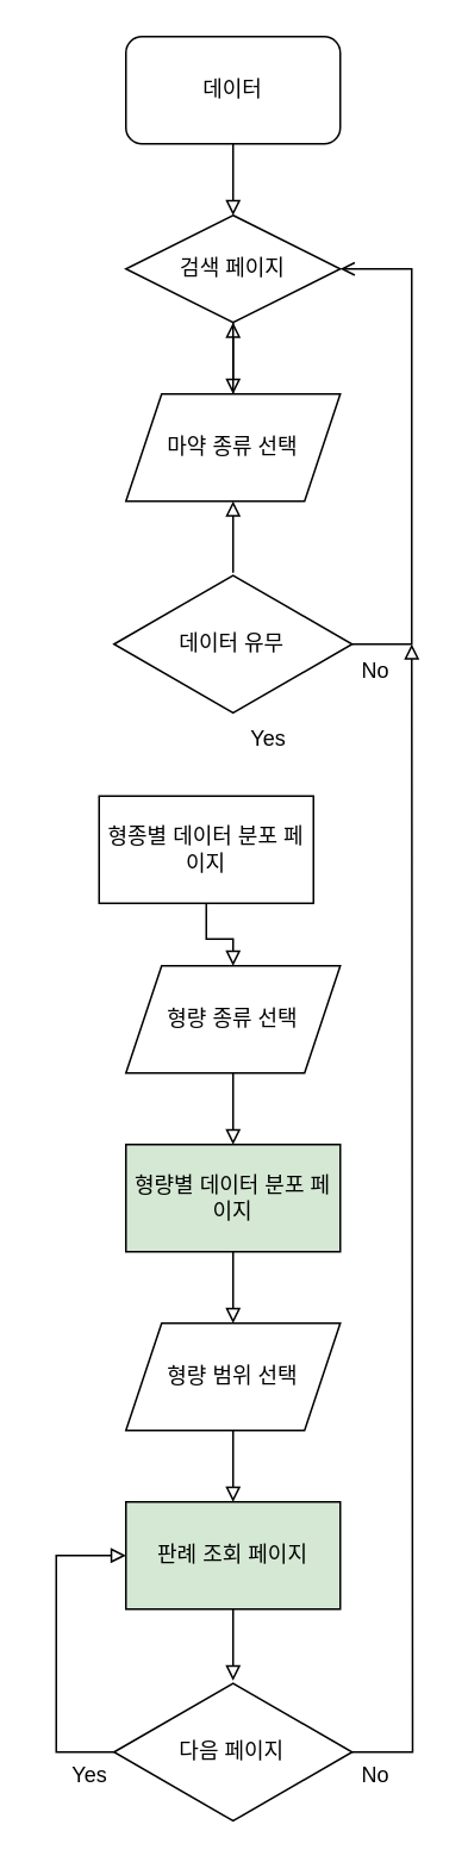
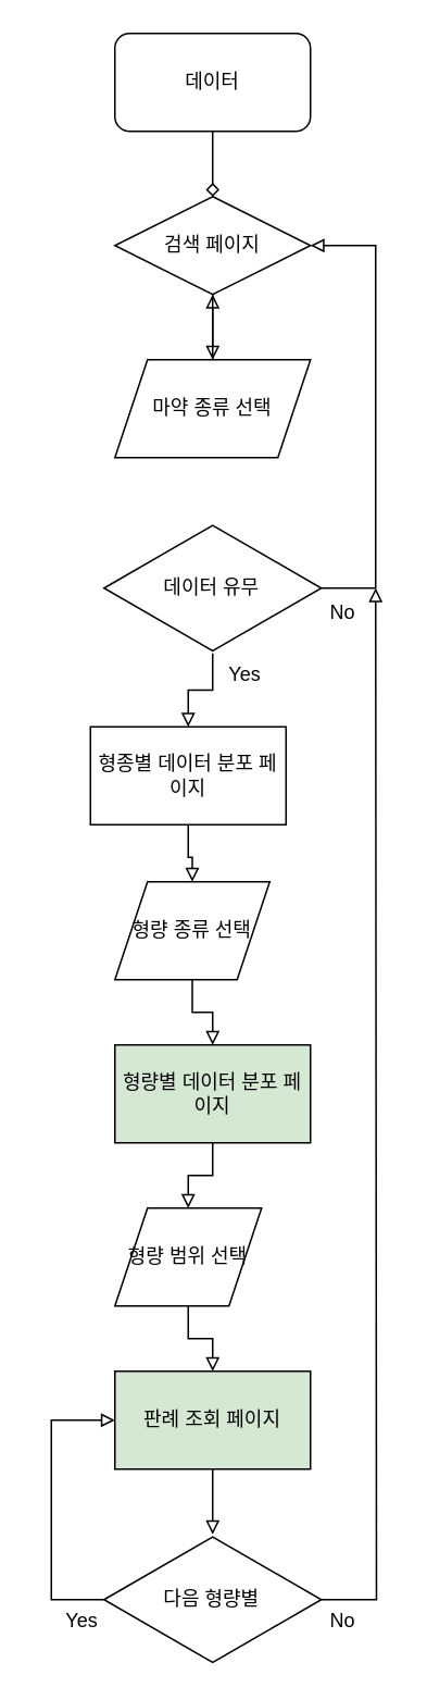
- <mxCell id="4" value="" style="edgeStyle=orthogonalEdgeStyle;rounded=0;orthogonalLoop=1;jettySize=auto;html=1;endArrow=block;endFill=0;" parent="1" source="5" target="3" edge="1"><mxGeometry relative="1" as="geometry" /></mxCell>
+ <mxCell id="4" value="" style="edgeStyle=orthogonalEdgeStyle;rounded=0;orthogonalLoop=1;jettySize=auto;html=1;endArrow=diamond;endFill=0;" parent="1" source="5" target="3" edge="1"><mxGeometry relative="1" as="geometry" /></mxCell>
- <mxCell id="21" value="" style="edgeStyle=orthogonalEdgeStyle;rounded=0;orthogonalLoop=1;jettySize=auto;html=1;entryX=1;entryY=0.5;entryDx=0;entryDy=0;endArrow=open;endFill=0;" edge="1" parent="1" source="22" target="3"><mxGeometry relative="1" as="geometry"><mxPoint x="240" y="140" as="targetPoint" /><Array as="points"><mxPoint x="230" y="360" /><mxPoint x="230" y="150" /></Array></mxGeometry></mxCell>
+ <mxCell id="21" value="" style="edgeStyle=orthogonalEdgeStyle;rounded=0;orthogonalLoop=1;jettySize=auto;html=1;entryX=1;entryY=0.5;entryDx=0;entryDy=0;endArrow=block;endFill=0;" edge="1" parent="1" source="22" target="3"><mxGeometry relative="1" as="geometry"><mxPoint x="240" y="140" as="targetPoint" /><Array as="points"><mxPoint x="230" y="360" /><mxPoint x="230" y="150" /></Array></mxGeometry></mxCell>
- <mxCell id="20" value="" style="edgeStyle=orthogonalEdgeStyle;rounded=0;orthogonalLoop=1;jettySize=auto;html=1;endArrow=block;endFill=0;" edge="1" parent="1" source="22" target="15"><mxGeometry relative="1" as="geometry" /></mxCell>
+ <mxCell id="20" value="" style="edgeStyle=orthogonalEdgeStyle;rounded=0;orthogonalLoop=1;jettySize=auto;html=1;endArrow=block;endFill=0;" edge="1" parent="1" source="22" target="7"><mxGeometry relative="1" as="geometry" /></mxCell>
- <mxCell id="11" value="형량 종류 선택" style="shape=parallelogram;perimeter=parallelogramPerimeter;whiteSpace=wrap;html=1;fixedSize=1;" parent="1" vertex="1"><mxGeometry x="70" y="540" width="120" height="60" as="geometry" /></mxCell>
+ <mxCell id="11" value="형량 종류 선택" style="shape=parallelogram;perimeter=parallelogramPerimeter;whiteSpace=wrap;html=1;fixedSize=1;" parent="1" vertex="1"><mxGeometry x="70" y="540" width="95" height="60" as="geometry" /></mxCell>
- <mxCell id="13" value="형량 범위 선택" style="shape=parallelogram;perimeter=parallelogramPerimeter;whiteSpace=wrap;html=1;fixedSize=1;" parent="1" vertex="1"><mxGeometry x="70" y="740" width="120" height="60" as="geometry" /></mxCell>
+ <mxCell id="13" value="형량 범위 선택" style="shape=parallelogram;perimeter=parallelogramPerimeter;whiteSpace=wrap;html=1;fixedSize=1;" parent="1" vertex="1"><mxGeometry x="70" y="740" width="90" height="60" as="geometry" /></mxCell>
- <mxCell id="25" value="다음 페이지" style="html=1;whiteSpace=wrap;aspect=fixed;shape=isoRectangle;" vertex="1" parent="1"><mxGeometry x="63.34" y="940" width="133.33" height="80" as="geometry" /></mxCell>
+ <mxCell id="25" value="다음 형량별" style="html=1;whiteSpace=wrap;aspect=fixed;shape=isoRectangle;" vertex="1" parent="1"><mxGeometry x="63.34" y="940" width="133.33" height="80" as="geometry" /></mxCell>
